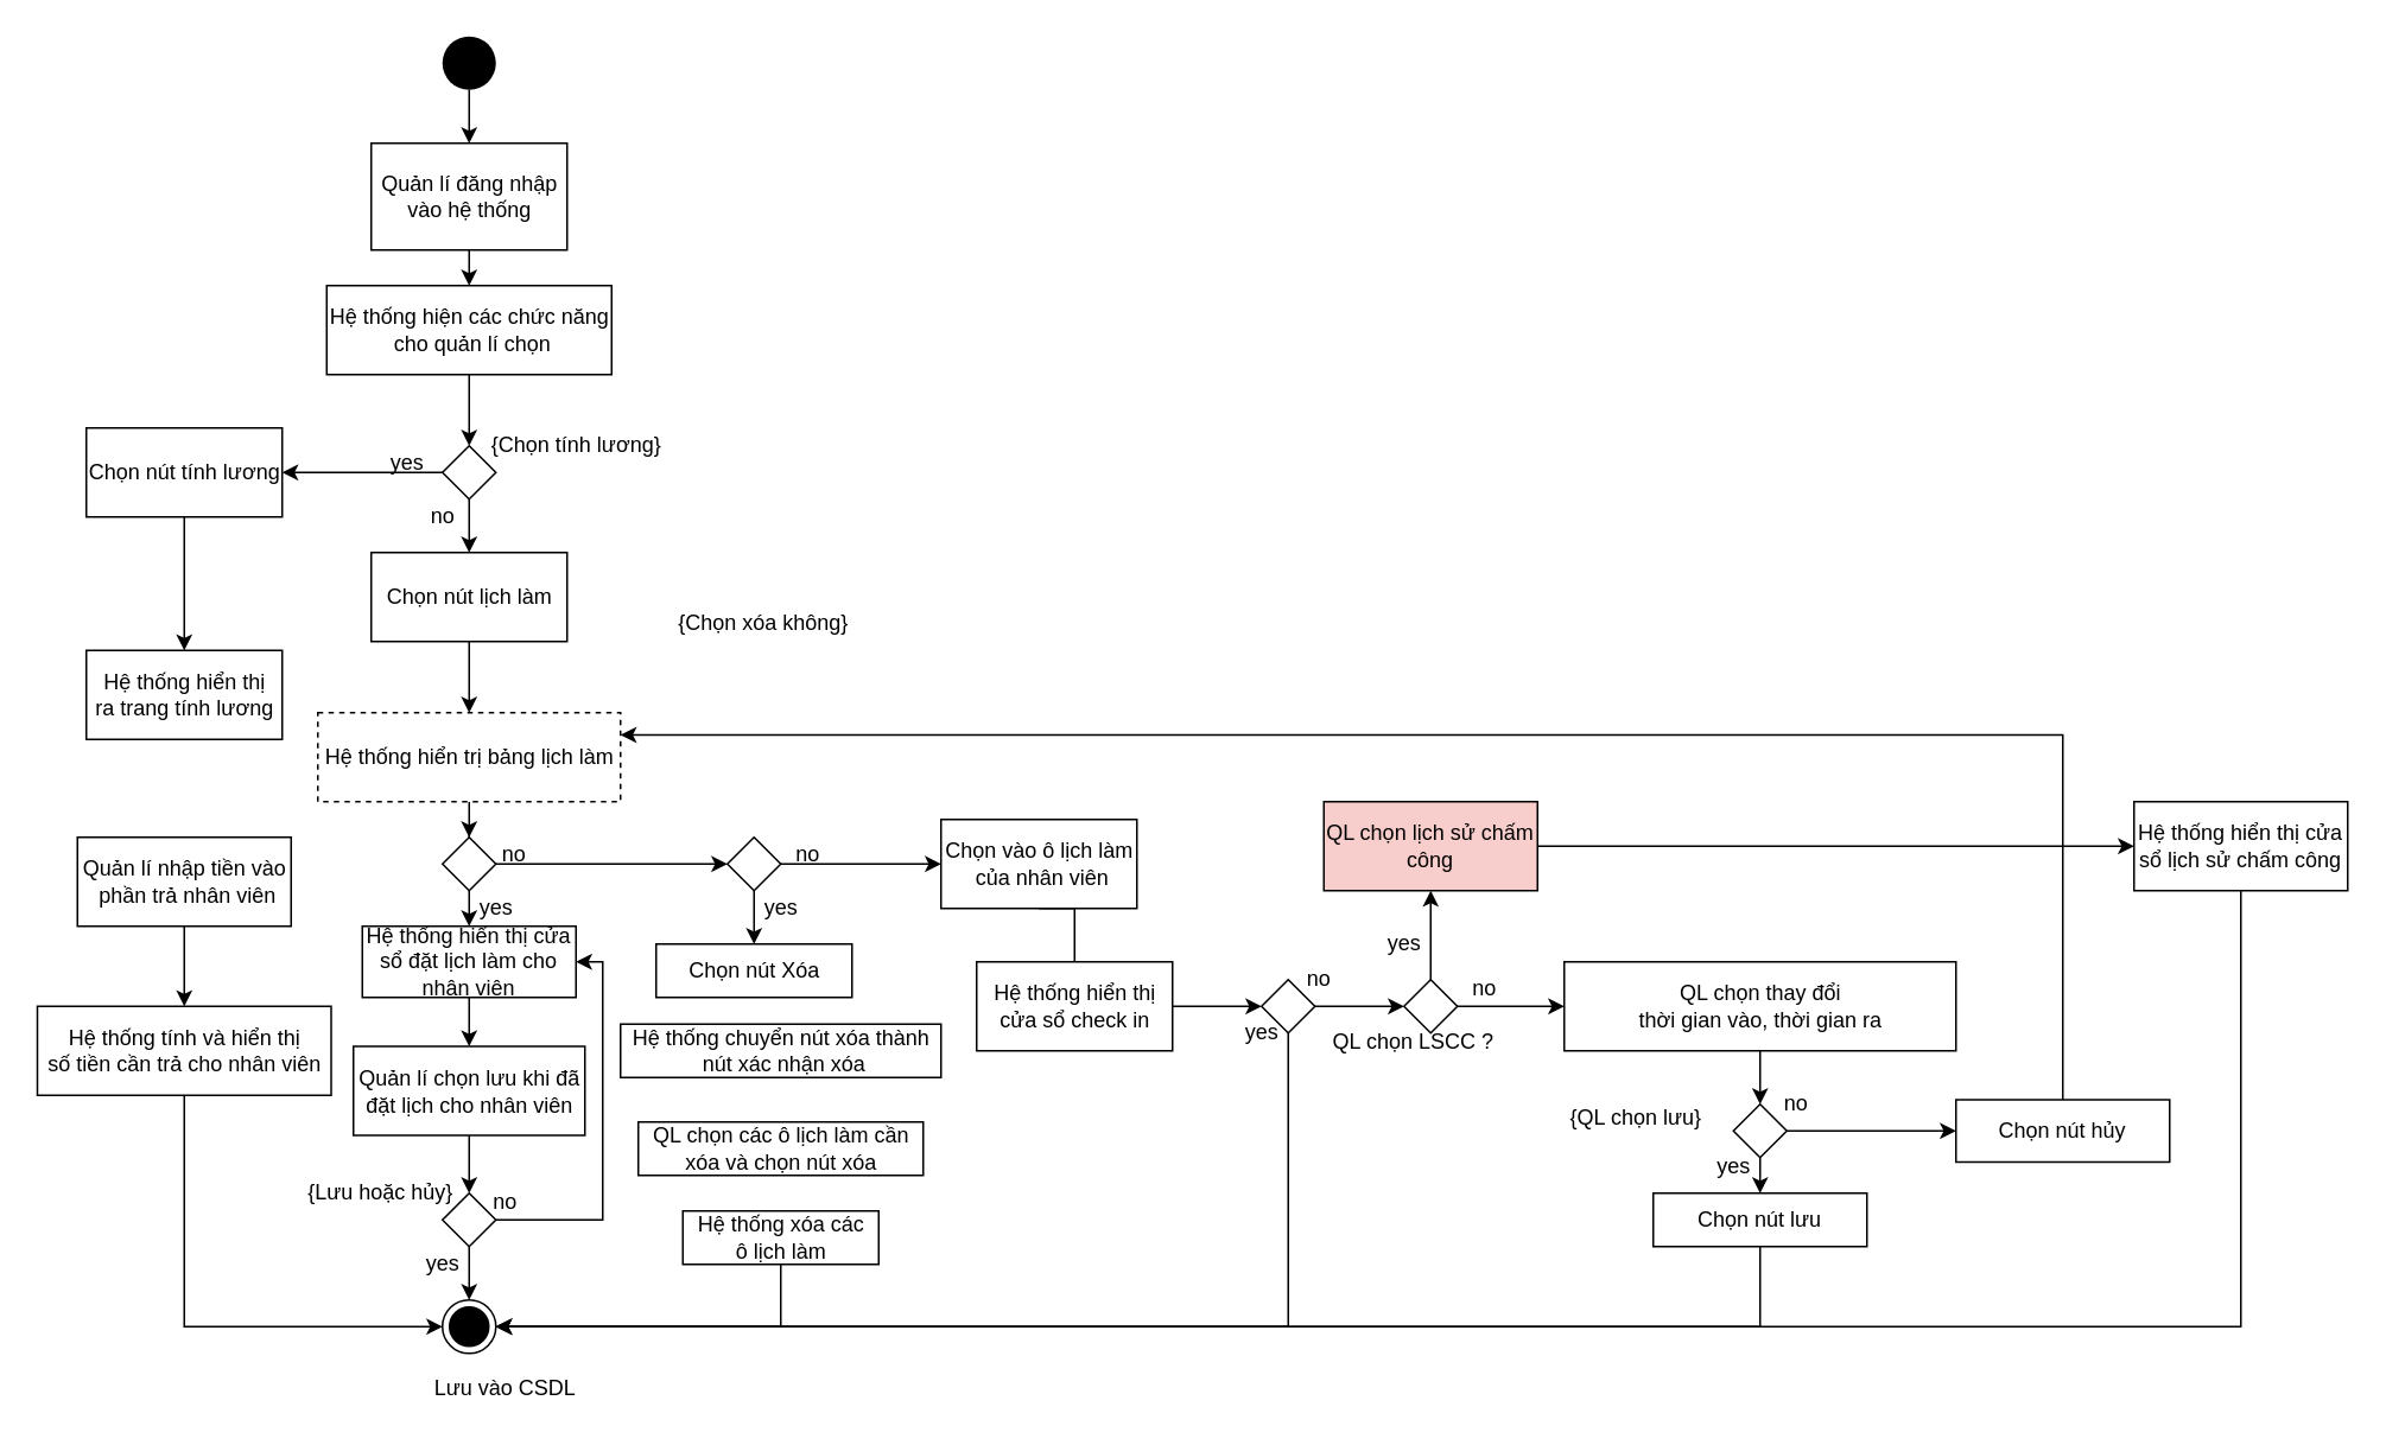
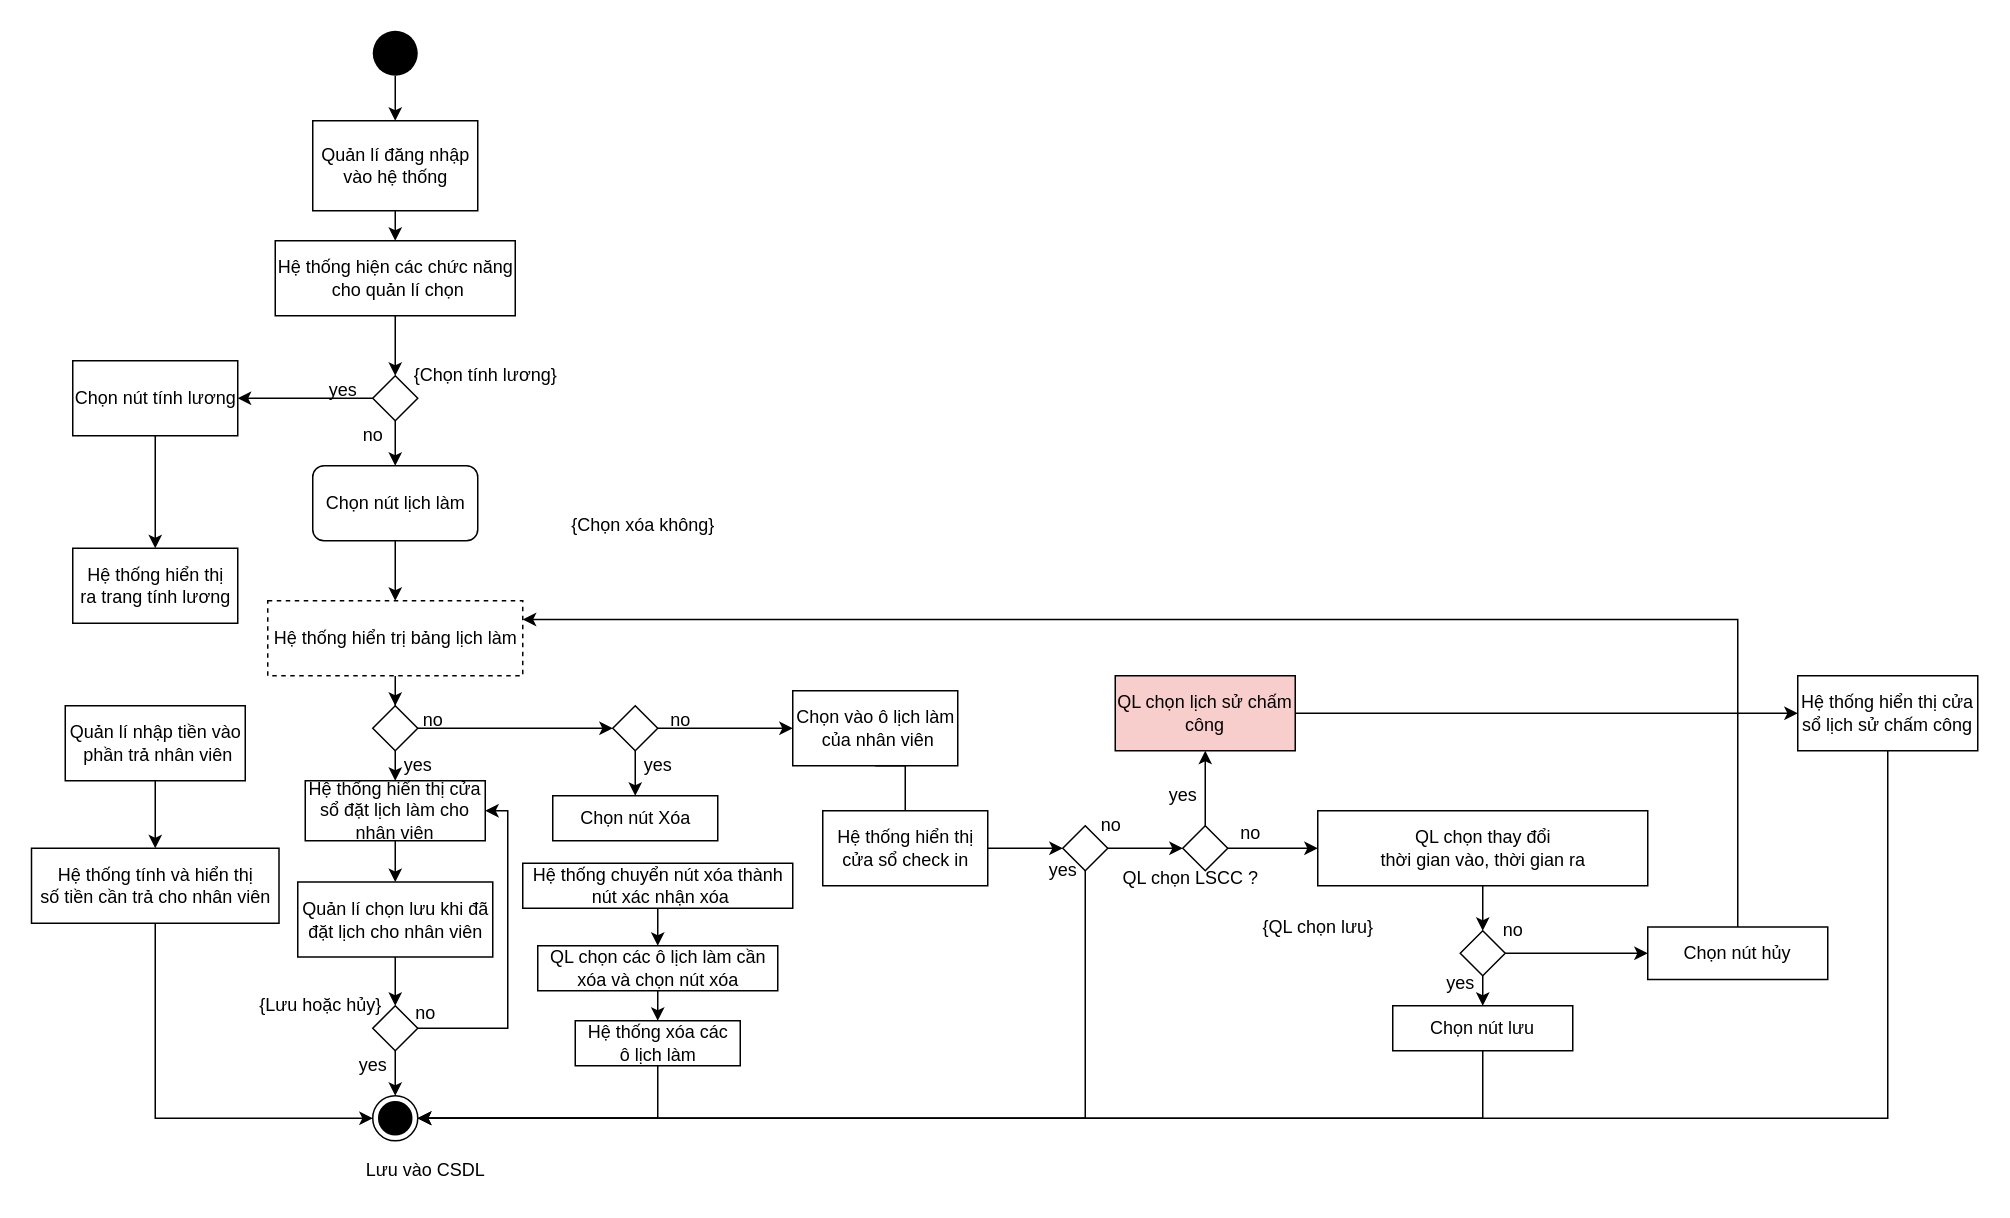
- <mxCell id="7" value="Chọn nút lịch làm" style="html=1;" parent="1" vertex="1"><mxGeometry x="208" y="310" width="110" height="50" as="geometry" /></mxCell>
+ <mxCell id="7" value="Chọn nút lịch làm" style="html=1;rounded=1;" parent="1" vertex="1"><mxGeometry x="208" y="310" width="110" height="50" as="geometry" /></mxCell>
+ <mxCell id="35" style="edgeStyle=orthogonalEdgeStyle;rounded=0;orthogonalLoop=1;jettySize=auto;html=1;exitX=0.5;exitY=1;exitDx=0;exitDy=0;entryX=0.5;entryY=0;entryDx=0;entryDy=0;" edge="1" parent="1" source="36" target="38"><mxGeometry relative="1" as="geometry" /></mxCell>
- <mxCell id="64" value="{QL chọn lưu}" style="text;html=1;align=center;verticalAlign=middle;resizable=0;points=[];autosize=1;" vertex="1" parent="1"><mxGeometry x="873" y="617.5" width="90" height="20" as="geometry" /></mxCell>
+ <mxCell id="64" value="{QL chọn lưu}" style="text;html=1;align=center;verticalAlign=middle;resizable=0;points=[];autosize=1;" vertex="1" parent="1"><mxGeometry x="833" y="607.5" width="90" height="20" as="geometry" /></mxCell>
+ <mxCell id="37" style="edgeStyle=orthogonalEdgeStyle;rounded=0;orthogonalLoop=1;jettySize=auto;html=1;exitX=0.5;exitY=1;exitDx=0;exitDy=0;entryX=0.5;entryY=0;entryDx=0;entryDy=0;" edge="1" parent="1" source="38" target="40"><mxGeometry relative="1" as="geometry" /></mxCell>
